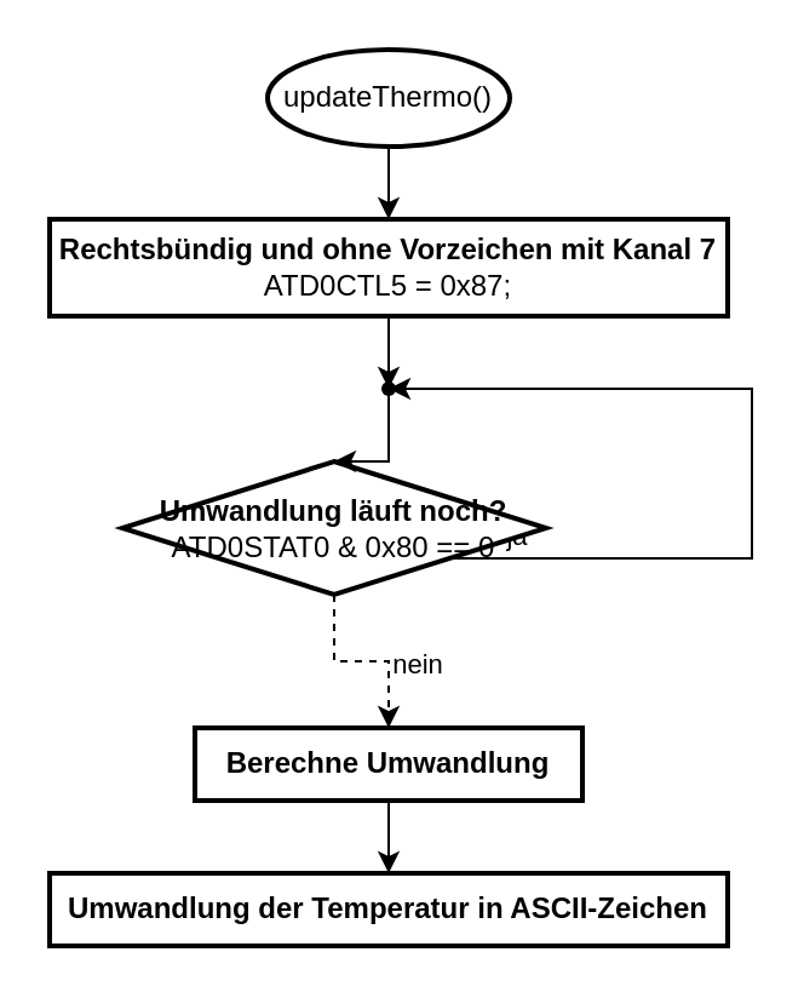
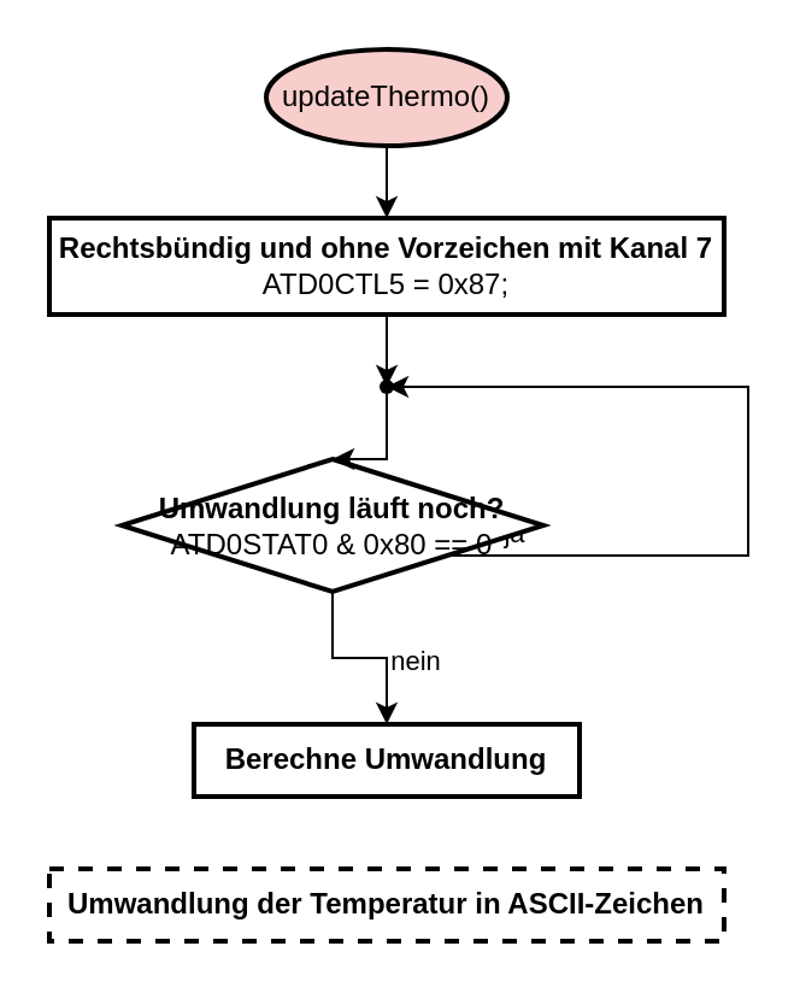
- <mxCell id="3" value="updateThermo()" style="ellipse;whiteSpace=wrap;html=1;strokeWidth=2;" vertex="1" parent="1"><mxGeometry x="110" y="20" width="100" height="40" as="geometry" /></mxCell>
+ <mxCell id="3" value="updateThermo()" style="ellipse;whiteSpace=wrap;html=1;strokeWidth=2;fillColor=#f8cecc;" vertex="1" parent="1"><mxGeometry x="110" y="20" width="100" height="40" as="geometry" /></mxCell>
- <mxCell id="7" value="" style="edgeStyle=orthogonalEdgeStyle;rounded=0;orthogonalLoop=1;jettySize=auto;html=1;dashed=1;" edge="1" parent="1" source="9" target="14"><mxGeometry relative="1" as="geometry" /></mxCell>
+ <mxCell id="7" value="" style="edgeStyle=orthogonalEdgeStyle;rounded=0;orthogonalLoop=1;jettySize=auto;html=1;" edge="1" parent="1" source="9" target="14"><mxGeometry relative="1" as="geometry" /></mxCell>
- <mxCell id="13" value="" style="edgeStyle=orthogonalEdgeStyle;rounded=0;orthogonalLoop=1;jettySize=auto;html=1;" edge="1" parent="1" source="14" target="15"><mxGeometry relative="1" as="geometry" /></mxCell>
- <mxCell id="15" value="&lt;b&gt;Umwandlung der Temperatur in ASCII-Zeichen&lt;/b&gt;" style="rounded=0;whiteSpace=wrap;html=1;strokeWidth=2;" vertex="1" parent="1"><mxGeometry x="20" y="360" width="280" height="30" as="geometry" /></mxCell>
+ <mxCell id="15" value="&lt;b&gt;Umwandlung der Temperatur in ASCII-Zeichen&lt;/b&gt;" style="rounded=0;whiteSpace=wrap;html=1;strokeWidth=2;dashed=1;" vertex="1" parent="1"><mxGeometry x="20" y="360" width="280" height="30" as="geometry" /></mxCell>
